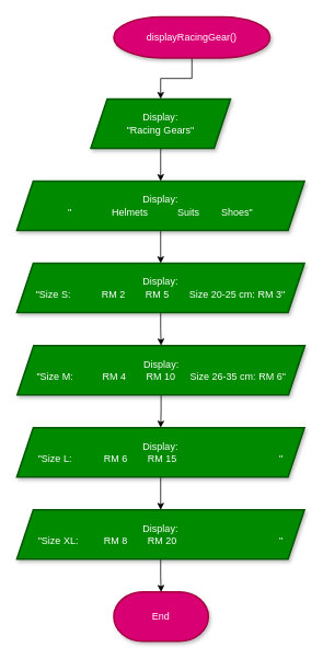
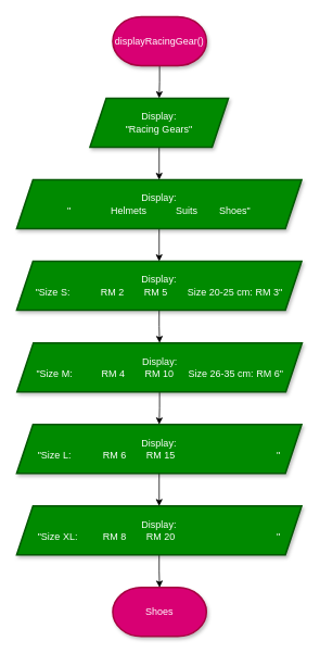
- <mxCell id="3" value="displayRacingGear()" style="strokeWidth=2;html=1;shape=mxgraph.flowchart.terminator;whiteSpace=wrap;fillColor=#d80073;fontColor=#ffffff;strokeColor=#A50040;shadow=1;" vertex="1" parent="1"><mxGeometry x="138" y="20" width="190" height="50" as="geometry" /></mxCell>
+ <mxCell id="3" value="displayRacingGear()" style="strokeWidth=2;html=1;shape=mxgraph.flowchart.terminator;whiteSpace=wrap;fillColor=#d80073;fontColor=#ffffff;strokeColor=#A50040;shadow=1;" vertex="1" parent="1"><mxGeometry x="138" y="20" width="115" height="60" as="geometry" /></mxCell>
- <mxCell id="16" value="End" style="strokeWidth=2;html=1;shape=mxgraph.flowchart.terminator;whiteSpace=wrap;fillColor=#d80073;fontColor=#ffffff;strokeColor=#A50040;shadow=1;" vertex="1" parent="1"><mxGeometry x="138" y="720" width="115" height="60" as="geometry" /></mxCell>
+ <mxCell id="16" value="Shoes" style="strokeWidth=2;html=1;shape=mxgraph.flowchart.terminator;whiteSpace=wrap;fillColor=#d80073;fontColor=#ffffff;strokeColor=#A50040;shadow=1;" vertex="1" parent="1"><mxGeometry x="138" y="720" width="115" height="60" as="geometry" /></mxCell>
